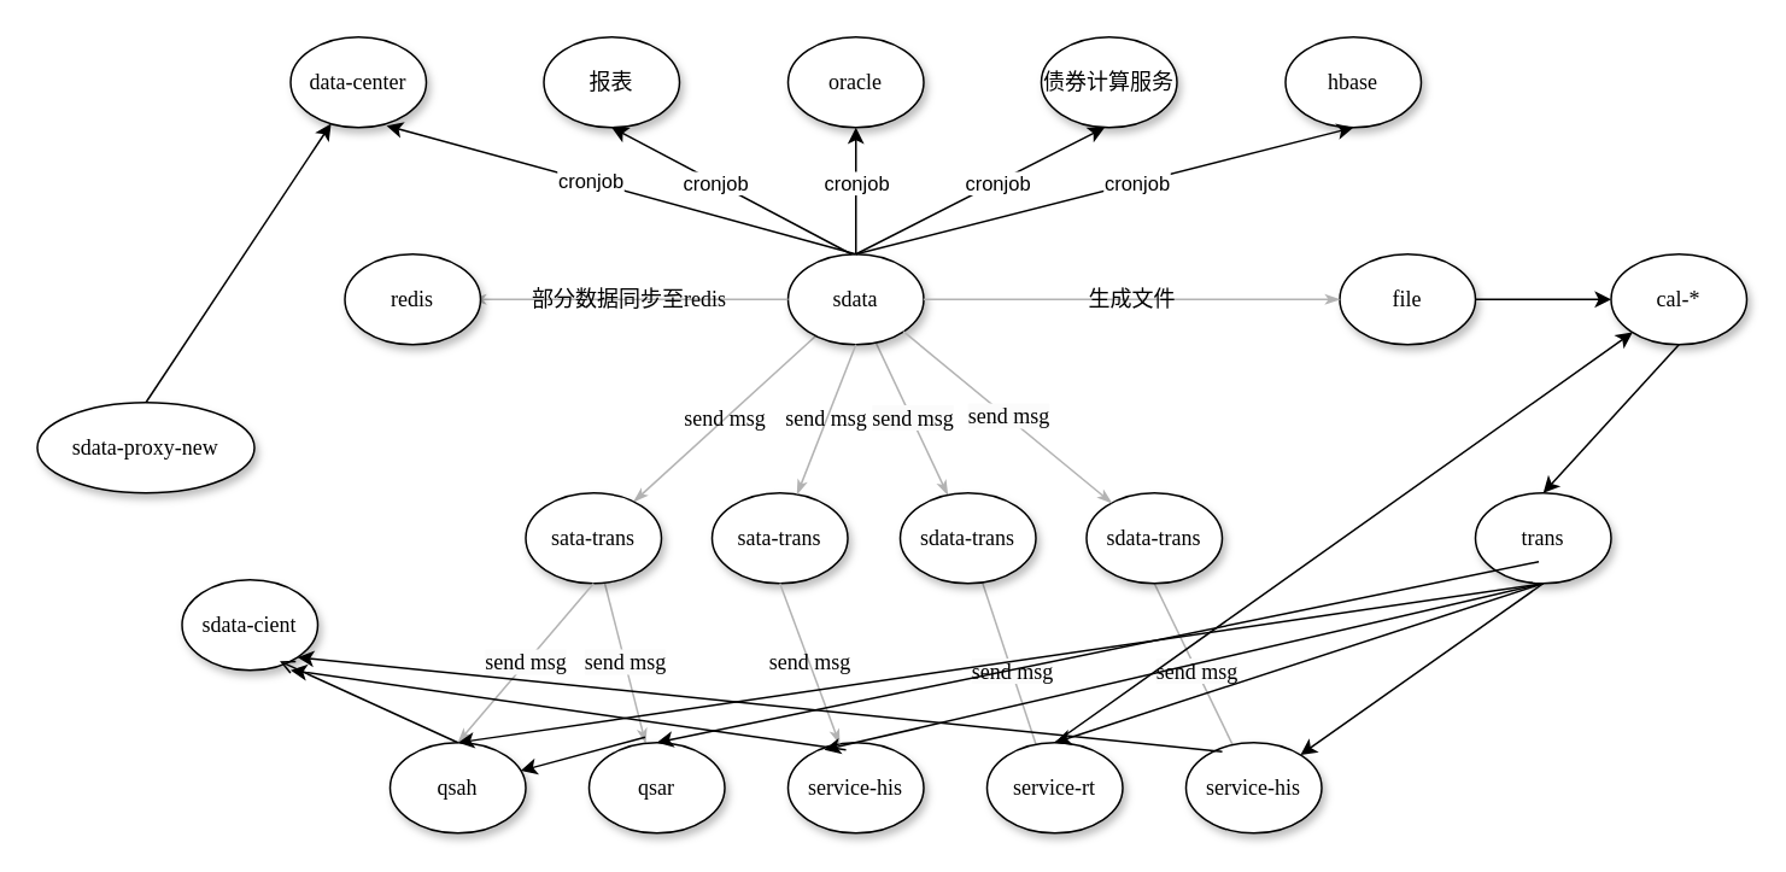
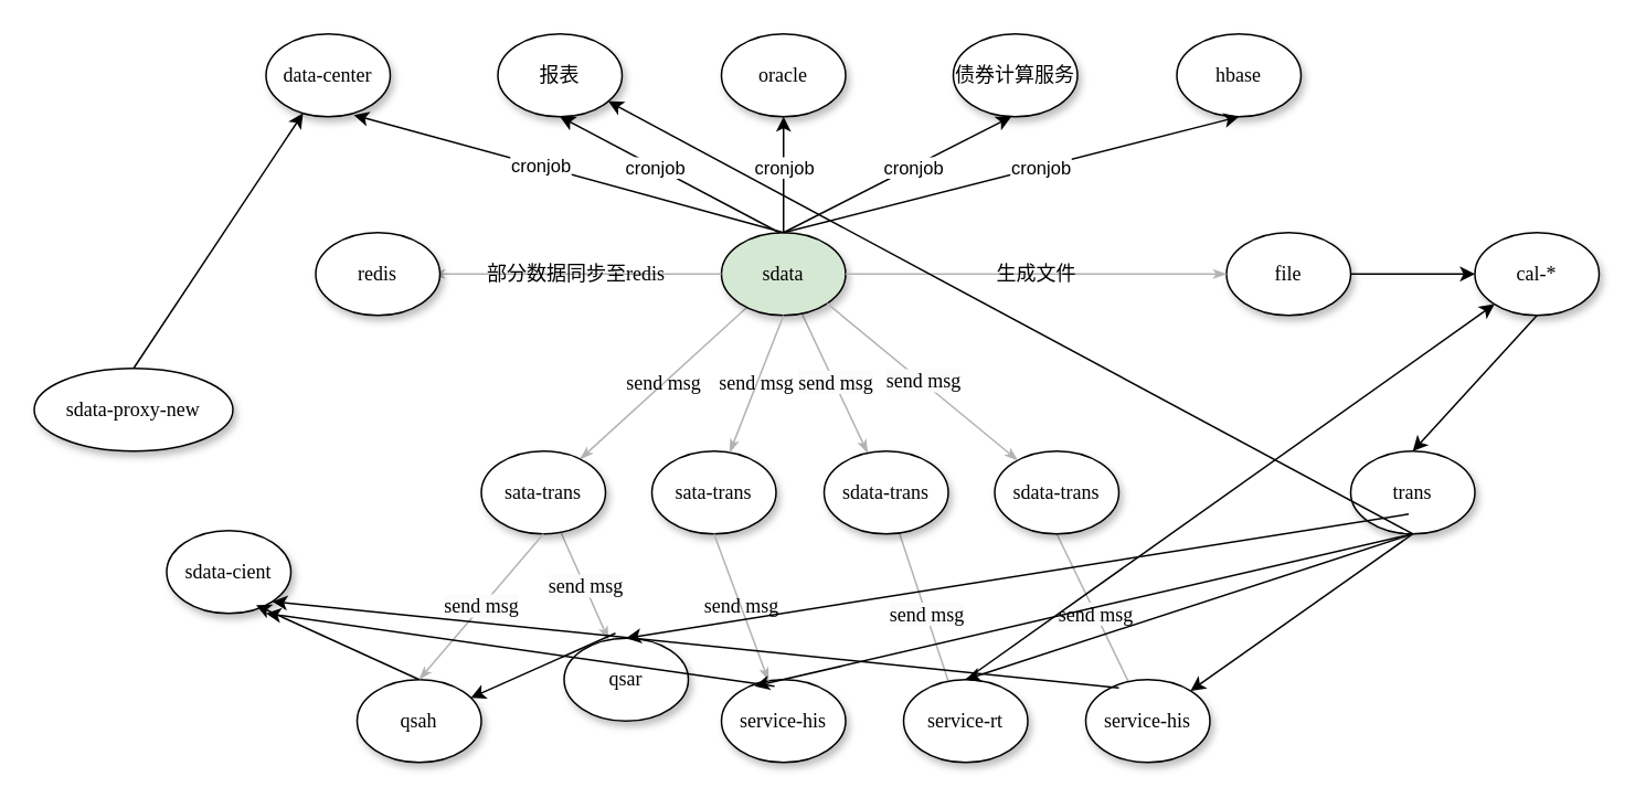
- <mxCell id="4" value="sdata" style="ellipse;whiteSpace=wrap;html=1;rounded=0;shadow=1;comic=0;labelBackgroundColor=none;strokeWidth=1;fontFamily=Verdana;fontSize=12;align=center;" parent="1" vertex="1"><mxGeometry x="435" y="140" width="75" height="50" as="geometry" /></mxCell>
+ <mxCell id="4" value="sdata" style="ellipse;whiteSpace=wrap;html=1;rounded=0;shadow=1;comic=0;labelBackgroundColor=none;strokeWidth=1;fontFamily=Verdana;fontSize=12;align=center;fillColor=#d5e8d4;" parent="1" vertex="1"><mxGeometry x="435" y="140" width="75" height="50" as="geometry" /></mxCell>
- <mxCell id="52" value="" style="endArrow=open;html=1;rounded=0;entryX=0.72;entryY=0.9;entryDx=0;entryDy=0;entryPerimeter=0;exitX=0.5;exitY=0;exitDx=0;exitDy=0;" edge="1" parent="1" source="24" target="49"><mxGeometry width="50" height="50" relative="1" as="geometry"><mxPoint x="160" y="480" as="sourcePoint" /><mxPoint x="210" y="430" as="targetPoint" /></mxGeometry></mxCell>
+ <mxCell id="52" value="" style="endArrow=classic;html=1;rounded=0;entryX=0.72;entryY=0.9;entryDx=0;entryDy=0;entryPerimeter=0;exitX=0.5;exitY=0;exitDx=0;exitDy=0;" edge="1" parent="1" source="24" target="49"><mxGeometry width="50" height="50" relative="1" as="geometry"><mxPoint x="160" y="480" as="sourcePoint" /><mxPoint x="210" y="430" as="targetPoint" /></mxGeometry></mxCell>
- <mxCell id="46" value="" style="endArrow=classic;html=1;rounded=0;entryX=0.5;entryY=0;entryDx=0;entryDy=0;exitX=0.5;exitY=1;exitDx=0;exitDy=0;" edge="1" parent="1" source="41" target="24"><mxGeometry width="50" height="50" relative="1" as="geometry"><mxPoint x="860" y="320" as="sourcePoint" /><mxPoint x="373" y="420" as="targetPoint" /></mxGeometry></mxCell>
+ <mxCell id="46" value="" style="endArrow=classic;html=1;rounded=0;exitX=0.5;exitY=1;exitDx=0;exitDy=0;" edge="1" parent="1" source="41" target="11"><mxGeometry width="50" height="50" relative="1" as="geometry"><mxPoint x="860" y="320" as="sourcePoint" /><mxPoint x="373" y="420" as="targetPoint" /></mxGeometry></mxCell>
- <mxCell id="15" value="qsar" style="ellipse;whiteSpace=wrap;html=1;rounded=0;shadow=1;comic=0;labelBackgroundColor=none;strokeWidth=1;fontFamily=Verdana;fontSize=12;align=center;" vertex="1" parent="1"><mxGeometry x="325" y="410" width="75" height="50" as="geometry" /></mxCell>
+ <mxCell id="15" value="qsar" style="ellipse;whiteSpace=wrap;html=1;rounded=0;shadow=1;comic=0;labelBackgroundColor=none;strokeWidth=1;fontFamily=Verdana;fontSize=12;align=center;" vertex="1" parent="1"><mxGeometry x="340" y="385" width="75" height="50" as="geometry" /></mxCell>
